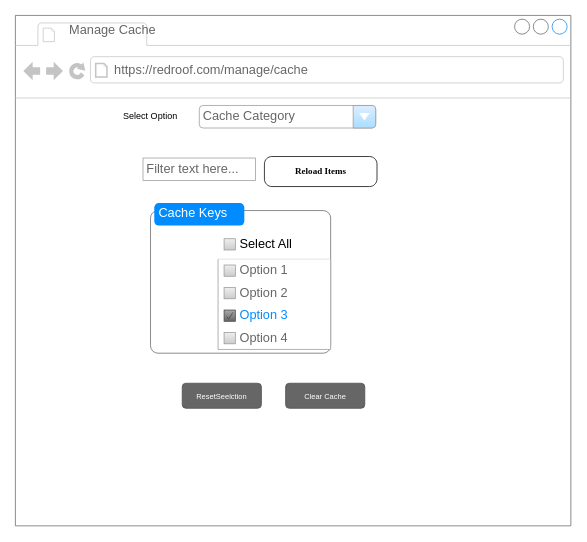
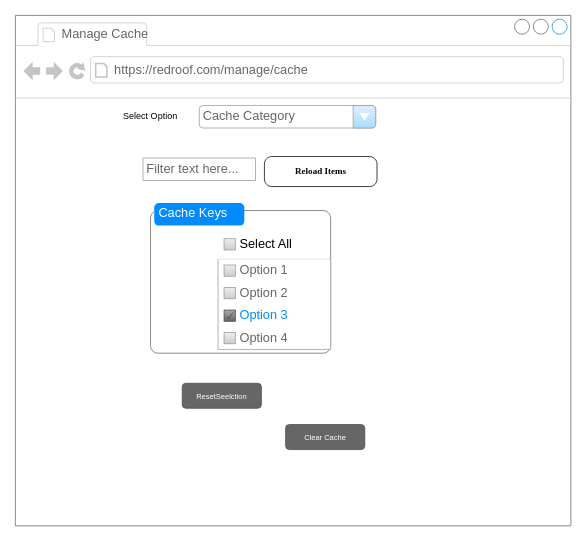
- <mxCell id="3" value="Manage Cache" style="strokeWidth=1;shadow=0;dashed=0;align=center;html=1;shape=mxgraph.mockup.containers.anchor;fontSize=17;fontColor=#666666;align=left;whiteSpace=wrap;" vertex="1" parent="2"><mxGeometry x="70" y="7" width="120" height="26" as="geometry" /></mxCell>
+ <mxCell id="3" value="Manage Cache" style="strokeWidth=1;shadow=0;dashed=0;align=center;html=1;shape=mxgraph.mockup.containers.anchor;fontSize=17;fontColor=#666666;align=left;whiteSpace=wrap;" vertex="1" parent="2"><mxGeometry x="60" y="12" width="120" height="26" as="geometry" /></mxCell>
- <mxCell id="6" value="Clear Cache" style="rounded=1;html=1;shadow=0;dashed=0;whiteSpace=wrap;fontSize=10;fillColor=#666666;align=center;strokeColor=#4D4D4D;fontColor=#ffffff;" vertex="1" parent="2"><mxGeometry x="360" y="490" width="105.5" height="33.44" as="geometry" /></mxCell>
+ <mxCell id="6" value="Clear Cache" style="rounded=1;html=1;shadow=0;dashed=0;whiteSpace=wrap;fontSize=10;fillColor=#666666;align=center;strokeColor=#4D4D4D;fontColor=#ffffff;" vertex="1" parent="2"><mxGeometry x="360" y="545" width="105.5" height="33.44" as="geometry" /></mxCell>
